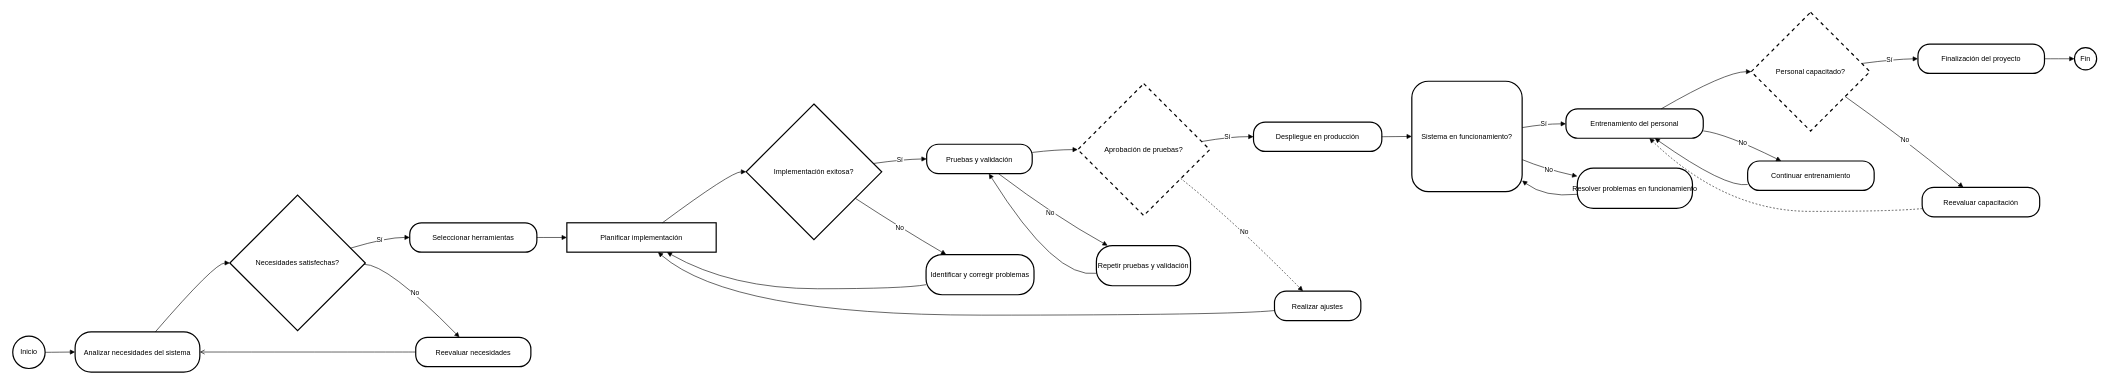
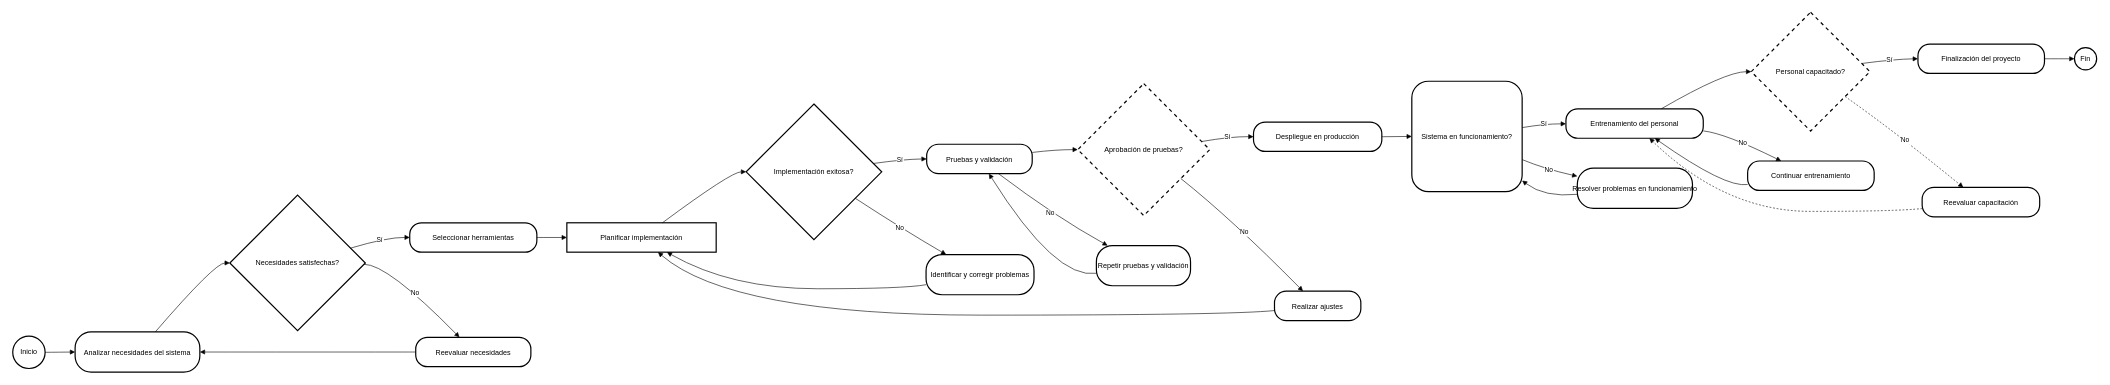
- <mxCell id="47" value="No" style="curved=1;startArrow=none;endArrow=block;exitX=1;exitY=0.86;entryX=0.35;entryY=0;" edge="1" parent="1" source="13" target="21"><mxGeometry relative="1" as="geometry"><Array as="points"><mxPoint x="3160" y="220" /></Array></mxGeometry></mxCell>
+ <mxCell id="47" value="No" style="curved=1;startArrow=none;endArrow=block;exitX=1;exitY=0.86;entryX=0.35;entryY=0;dashed=1;" edge="1" parent="1" source="13" target="21"><mxGeometry relative="1" as="geometry"><Array as="points"><mxPoint x="3160" y="220" /></Array></mxGeometry></mxCell>
- <mxCell id="41" value="No" style="curved=1;startArrow=none;endArrow=block;exitX=1;exitY=0.89;entryX=0.33;entryY=0;dashed=1;" edge="1" parent="1" source="9" target="18"><mxGeometry relative="1" as="geometry"><Array as="points"><mxPoint x="2052" y="364" /></Array></mxGeometry></mxCell>
+ <mxCell id="41" value="No" style="curved=1;startArrow=none;endArrow=block;exitX=1;exitY=0.89;entryX=0.33;entryY=0;" edge="1" parent="1" source="9" target="18"><mxGeometry relative="1" as="geometry"><Array as="points"><mxPoint x="2052" y="364" /></Array></mxGeometry></mxCell>
- <mxCell id="36" value="" style="curved=1;startArrow=none;endArrow=open;exitX=0;exitY=0.5;entryX=1;entryY=0.5;" edge="1" parent="1" source="15" target="3"><mxGeometry relative="1" as="geometry"><Array as="points" /></mxGeometry></mxCell>
+ <mxCell id="36" value="" style="curved=1;startArrow=none;endArrow=block;exitX=0;exitY=0.5;entryX=1;entryY=0.5;" edge="1" parent="1" source="15" target="3"><mxGeometry relative="1" as="geometry"><Array as="points" /></mxGeometry></mxCell>
